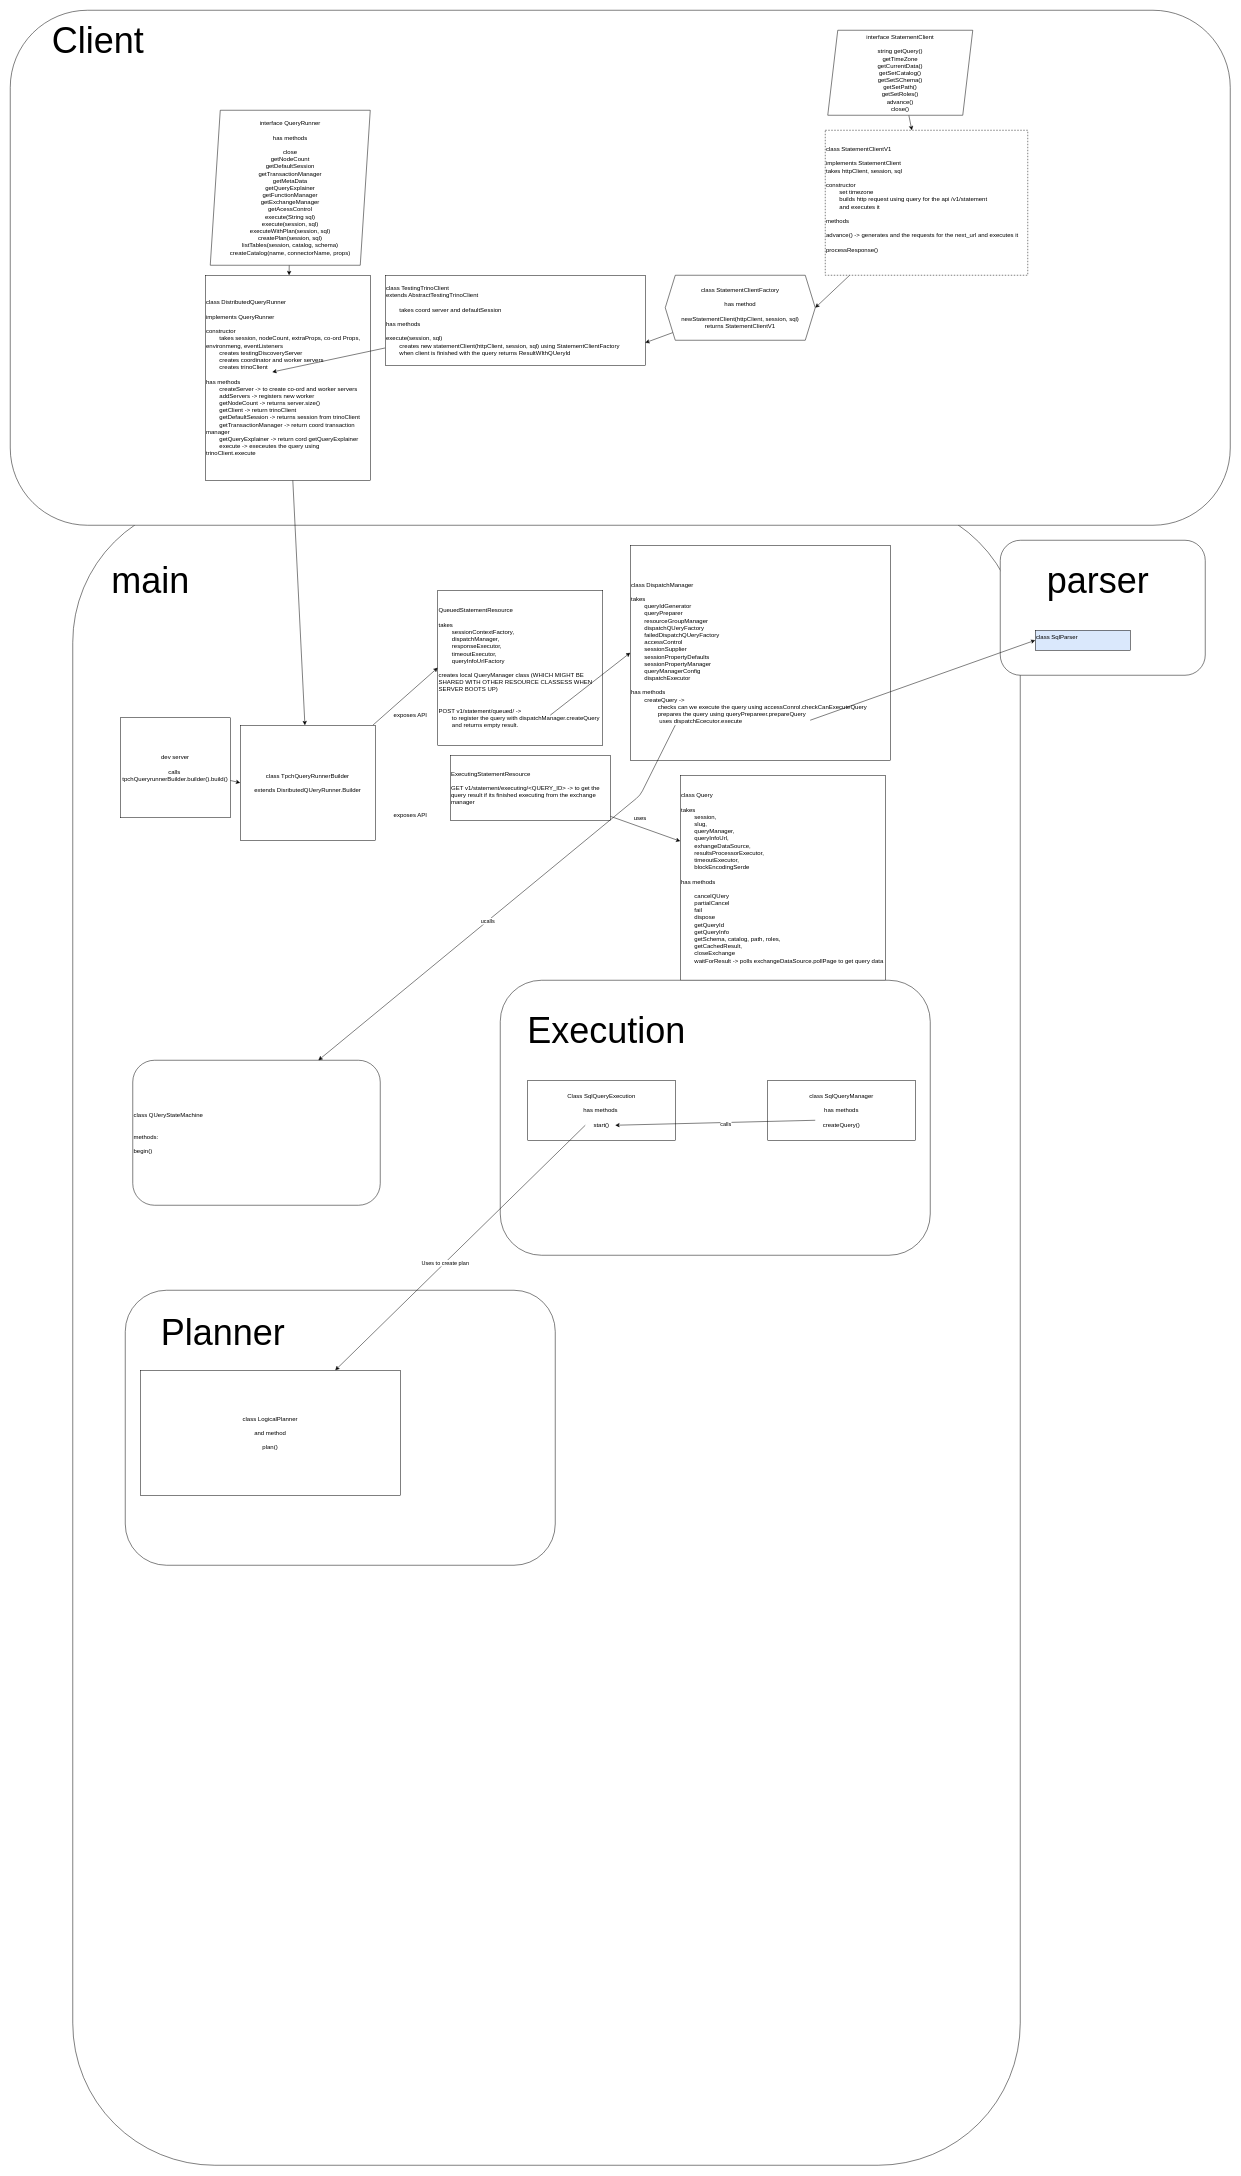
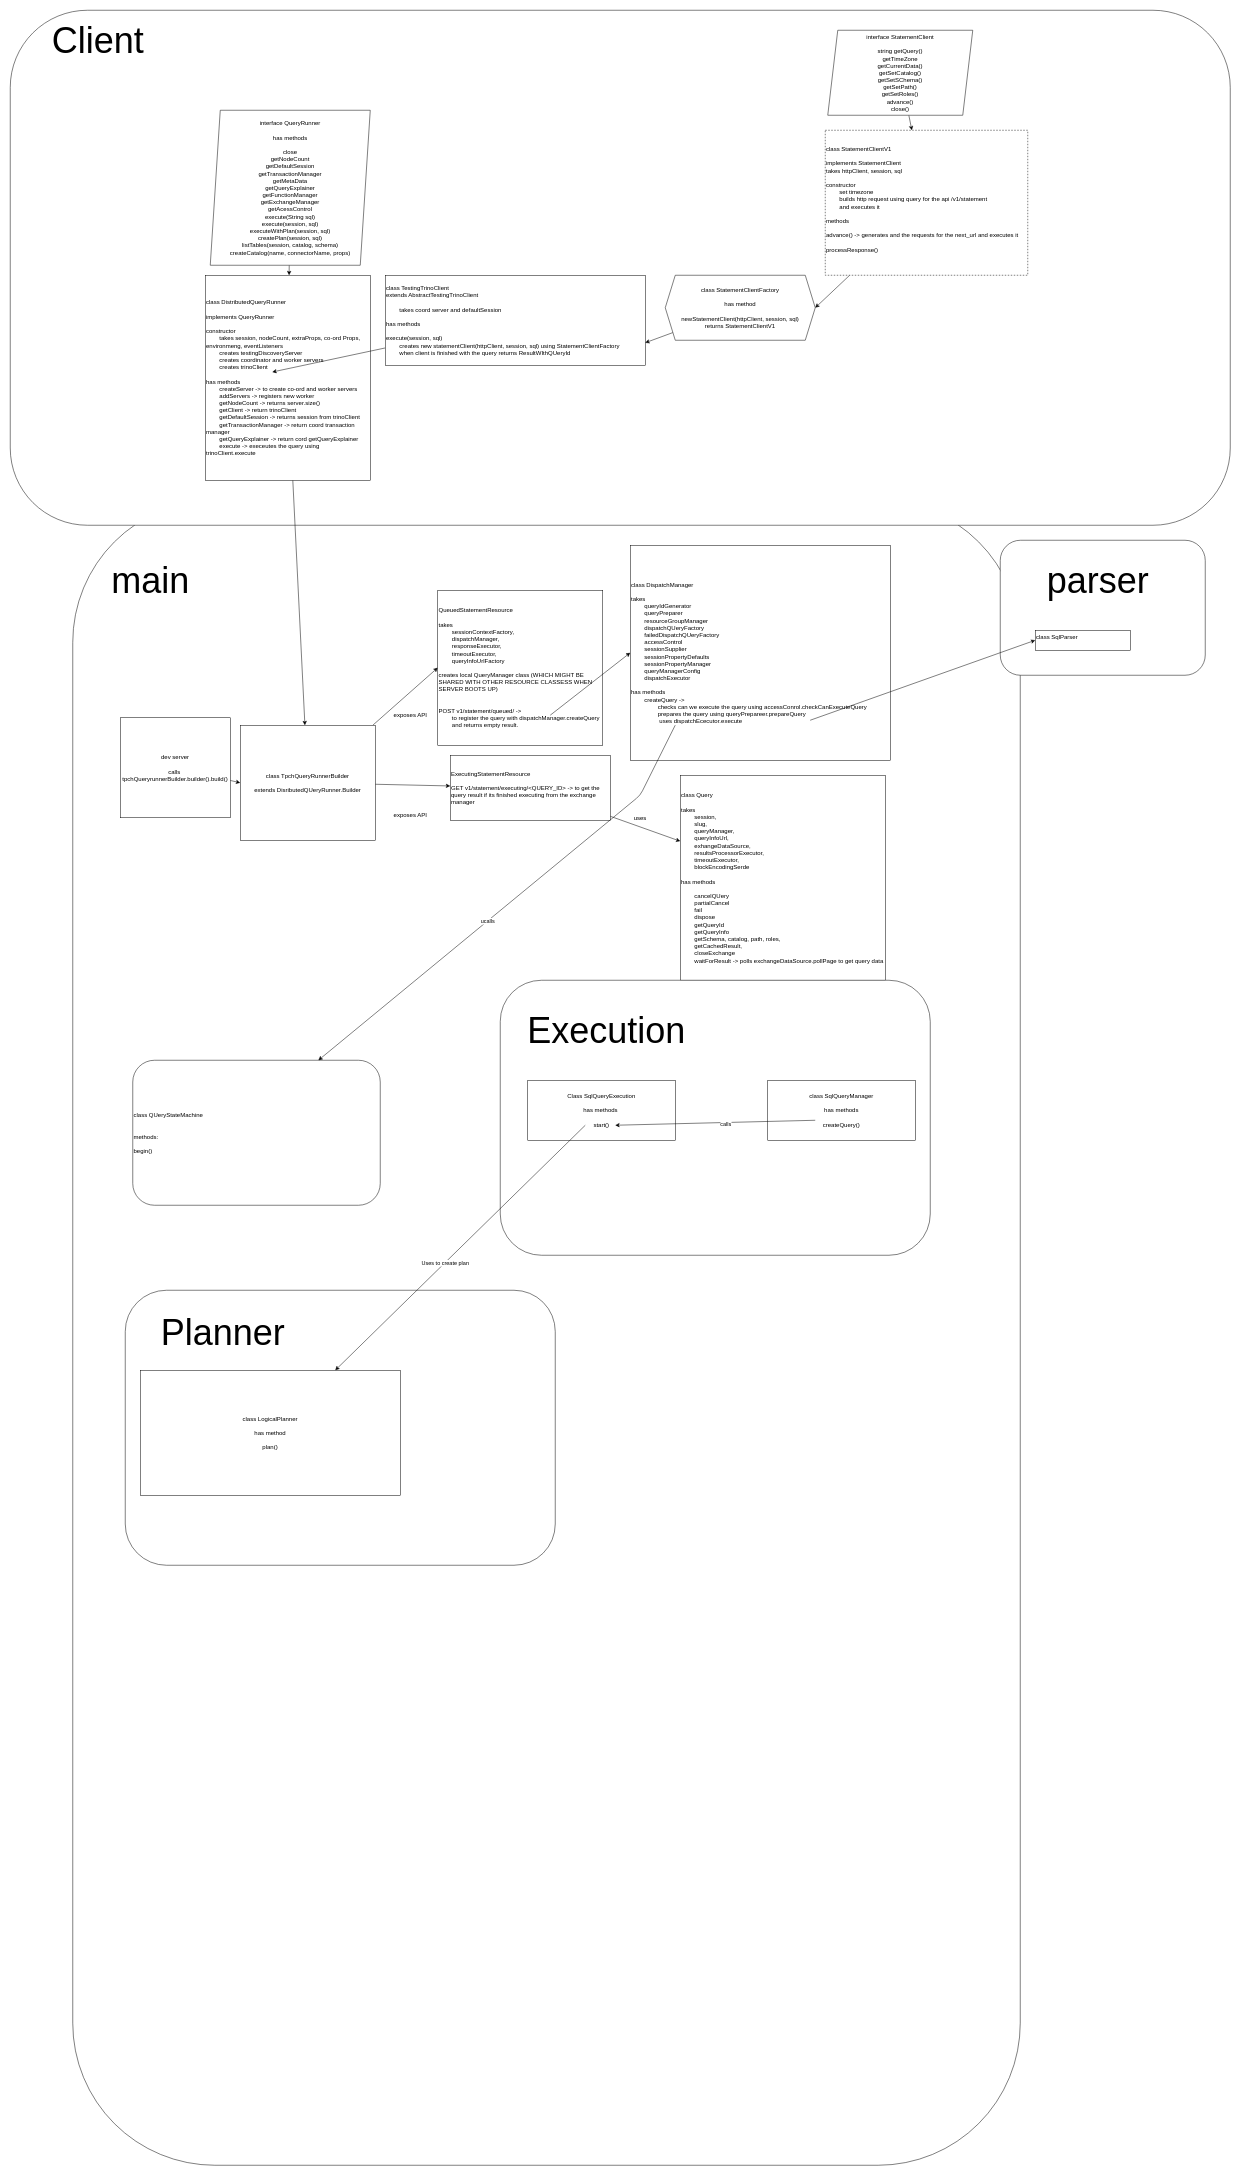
- <mxCell id="34" value="class SqlParser&lt;br&gt;&lt;br&gt;" style="rounded=0;whiteSpace=wrap;html=1;align=left;fillColor=#dae8fc;" vertex="1" parent="1"><mxGeometry x="2070" y="1260" width="190" height="40" as="geometry" /></mxCell>
+ <mxCell id="34" value="class SqlParser&lt;br&gt;&lt;br&gt;" style="rounded=0;whiteSpace=wrap;html=1;align=left;" vertex="1" parent="1"><mxGeometry x="2070" y="1260" width="190" height="40" as="geometry" /></mxCell>
+ <mxCell id="7" style="edgeStyle=none;html=1;" parent="1" source="8" target="24" edge="1"><mxGeometry relative="1" as="geometry" /></mxCell>
- <mxCell id="47" value="class LogicalPlanner&lt;br&gt;&lt;br&gt;and method&lt;br&gt;&lt;br&gt;plan()" style="rounded=0;whiteSpace=wrap;html=1;" vertex="1" parent="1"><mxGeometry x="280" y="2740" width="520" height="250" as="geometry" /></mxCell>
+ <mxCell id="47" value="class LogicalPlanner&lt;br&gt;&lt;br&gt;has method&lt;br&gt;&lt;br&gt;plan()" style="rounded=0;whiteSpace=wrap;html=1;" vertex="1" parent="1"><mxGeometry x="280" y="2740" width="520" height="250" as="geometry" /></mxCell>
